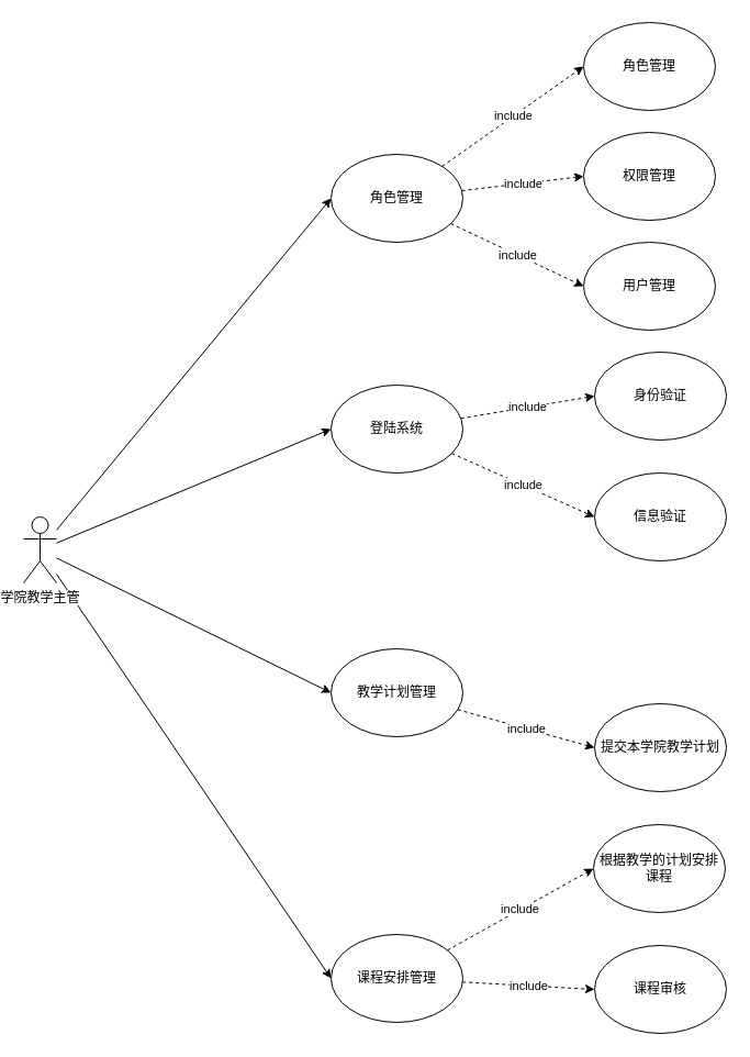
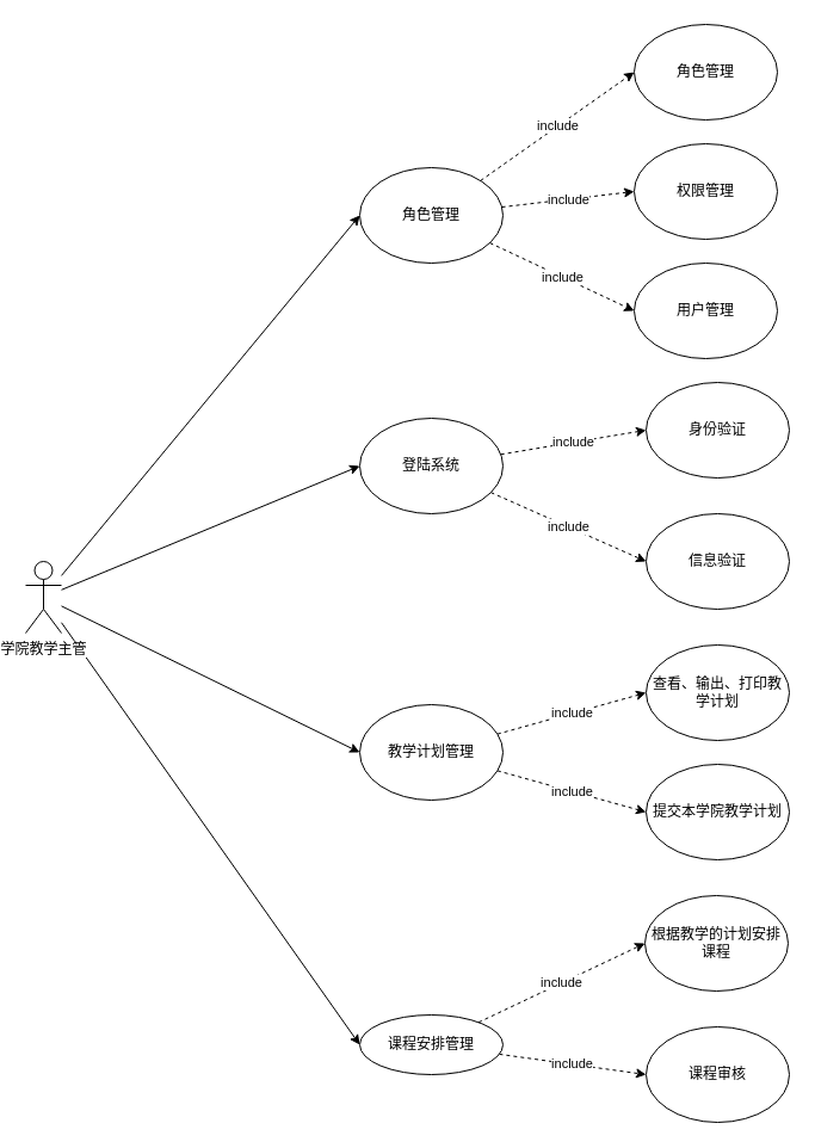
+ <mxCell id="25" value="查看、输出、打印教学计划" style="ellipse;whiteSpace=wrap;html=1;" vertex="1" parent="1"><mxGeometry x="540" y="540" width="120" height="80" as="geometry" /></mxCell>
+ <mxCell id="14" value="include" style="edgeStyle=none;rounded=0;orthogonalLoop=1;jettySize=auto;html=1;entryX=0;entryY=0.5;entryDx=0;entryDy=0;dashed=1;" edge="1" parent="1" source="16" target="25"><mxGeometry relative="1" as="geometry" /></mxCell>
- <mxCell id="19" value="课程安排管理" style="ellipse;whiteSpace=wrap;html=1;" vertex="1" parent="1"><mxGeometry x="300" y="850" width="120" height="80" as="geometry" /></mxCell>
+ <mxCell id="19" value="课程安排管理" style="ellipse;whiteSpace=wrap;html=1;" vertex="1" parent="1"><mxGeometry x="300" y="850" width="120" height="50" as="geometry" /></mxCell>
